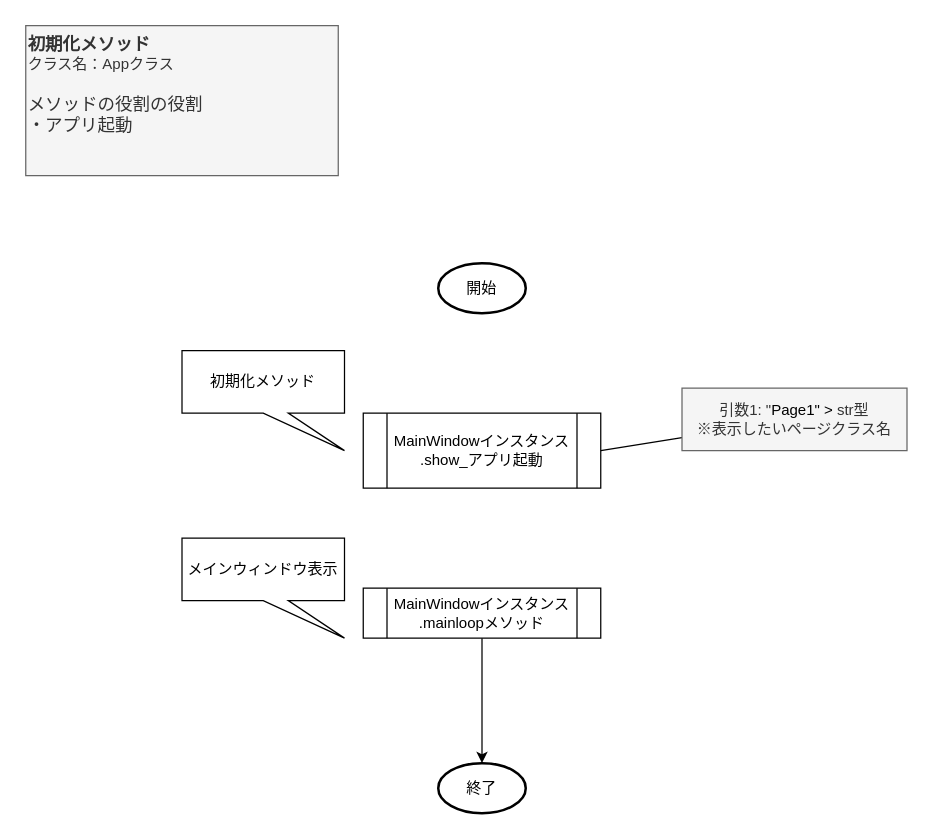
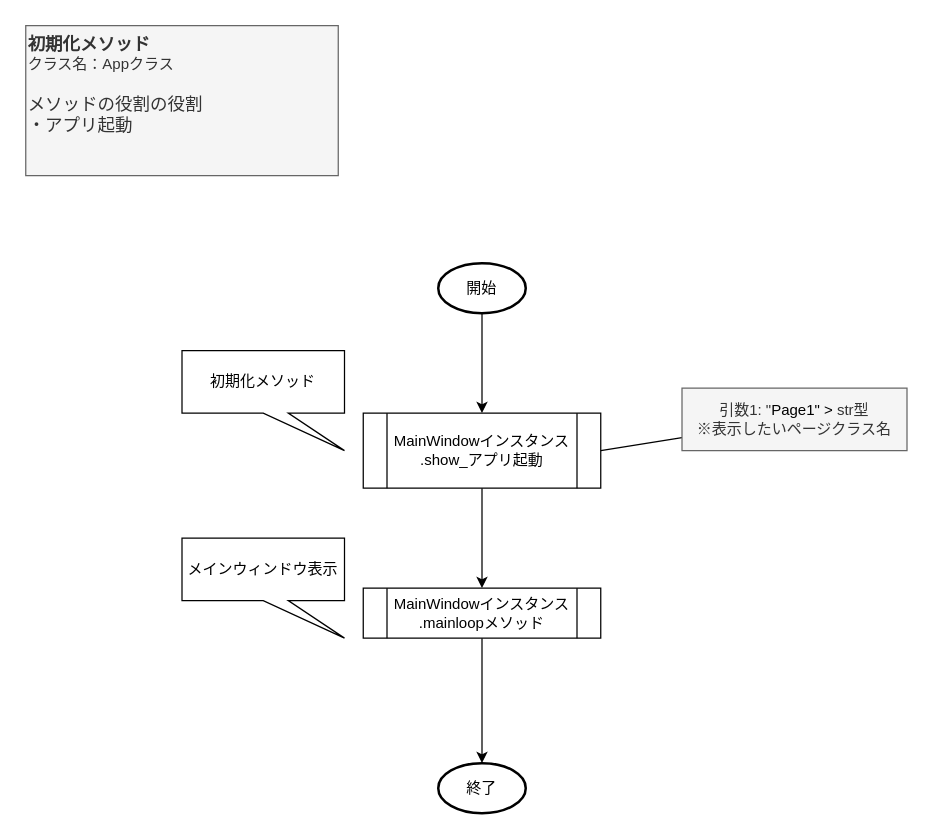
+ <mxCell id="3" style="edgeStyle=none;html=1;" parent="1" source="4" target="6" edge="1"><mxGeometry relative="1" as="geometry" /></mxCell>
+ <mxCell id="5" value="" style="edgeStyle=orthogonalEdgeStyle;rounded=0;orthogonalLoop=1;jettySize=auto;html=1;" parent="1" source="6" target="8" edge="1"><mxGeometry relative="1" as="geometry" /></mxCell>
